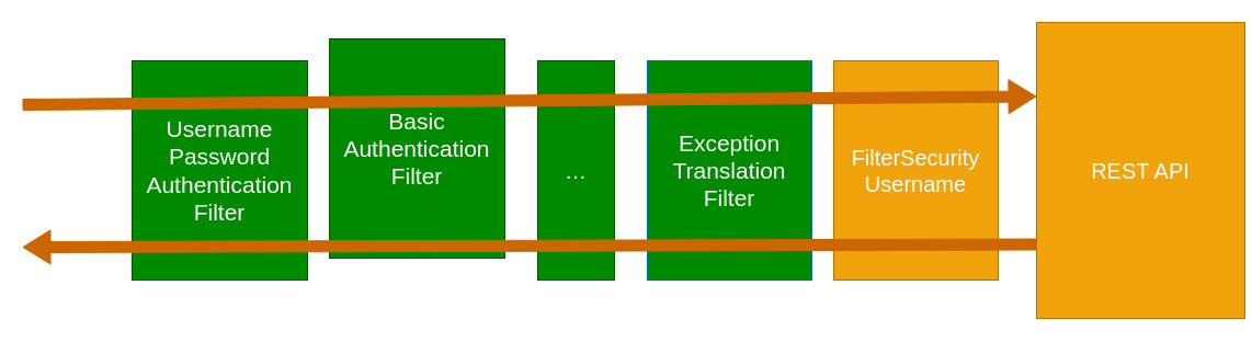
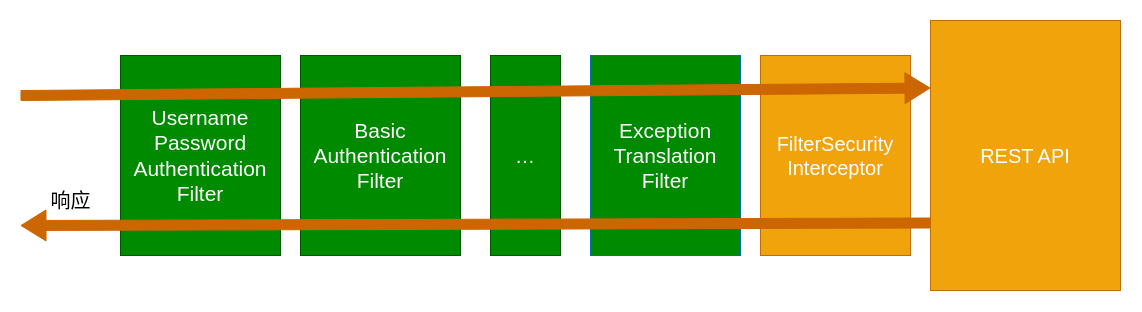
- <mxCell id="3" value="&lt;span style=&quot;font-size: 21px&quot;&gt;Basic Authentication Filter&lt;/span&gt;" style="rounded=0;whiteSpace=wrap;html=1;fillColor=#008a00;fontColor=#FFFFFF;strokeColor=#005700;" vertex="1" parent="1"><mxGeometry x="300" y="35" width="160" height="200" as="geometry" /></mxCell>
+ <mxCell id="3" value="&lt;span style=&quot;font-size: 21px&quot;&gt;Basic Authentication Filter&lt;/span&gt;" style="rounded=0;whiteSpace=wrap;html=1;fillColor=#008a00;fontColor=#FFFFFF;strokeColor=#005700;" vertex="1" parent="1"><mxGeometry x="300" y="55" width="160" height="200" as="geometry" /></mxCell>
- <mxCell id="6" value="FilterSecurity Username" style="rounded=0;whiteSpace=wrap;html=1;fillColor=#f0a30a;fontColor=#FFFFFF;strokeColor=#BD7000;fontSize=20;" vertex="1" parent="1"><mxGeometry x="760" y="55" width="150" height="200" as="geometry" /></mxCell>
+ <mxCell id="6" value="FilterSecurity Interceptor" style="rounded=0;whiteSpace=wrap;html=1;fillColor=#f0a30a;fontColor=#FFFFFF;strokeColor=#BD7000;fontSize=20;" vertex="1" parent="1"><mxGeometry x="760" y="55" width="150" height="200" as="geometry" /></mxCell>
- <mxCell id="7" value="REST API" style="rounded=0;whiteSpace=wrap;html=1;fillColor=#f0a30a;fontColor=#FFFFFF;strokeColor=#BD7000;fontSize=20;" vertex="1" parent="1"><mxGeometry x="945" y="20" width="190" height="270" as="geometry" /></mxCell>
+ <mxCell id="7" value="REST API" style="rounded=0;whiteSpace=wrap;html=1;fillColor=#f0a30a;fontColor=#FFFFFF;strokeColor=#BD7000;fontSize=20;" vertex="1" parent="1"><mxGeometry x="930" y="20" width="190" height="270" as="geometry" /></mxCell>
+ <mxCell id="10" value="响应" style="text;html=1;align=center;verticalAlign=middle;resizable=0;points=[];autosize=1;strokeColor=none;fillColor=none;fontSize=20;fontColor=#000000;" vertex="1" parent="1"><mxGeometry x="40" y="185" width="60" height="30" as="geometry" /></mxCell>
